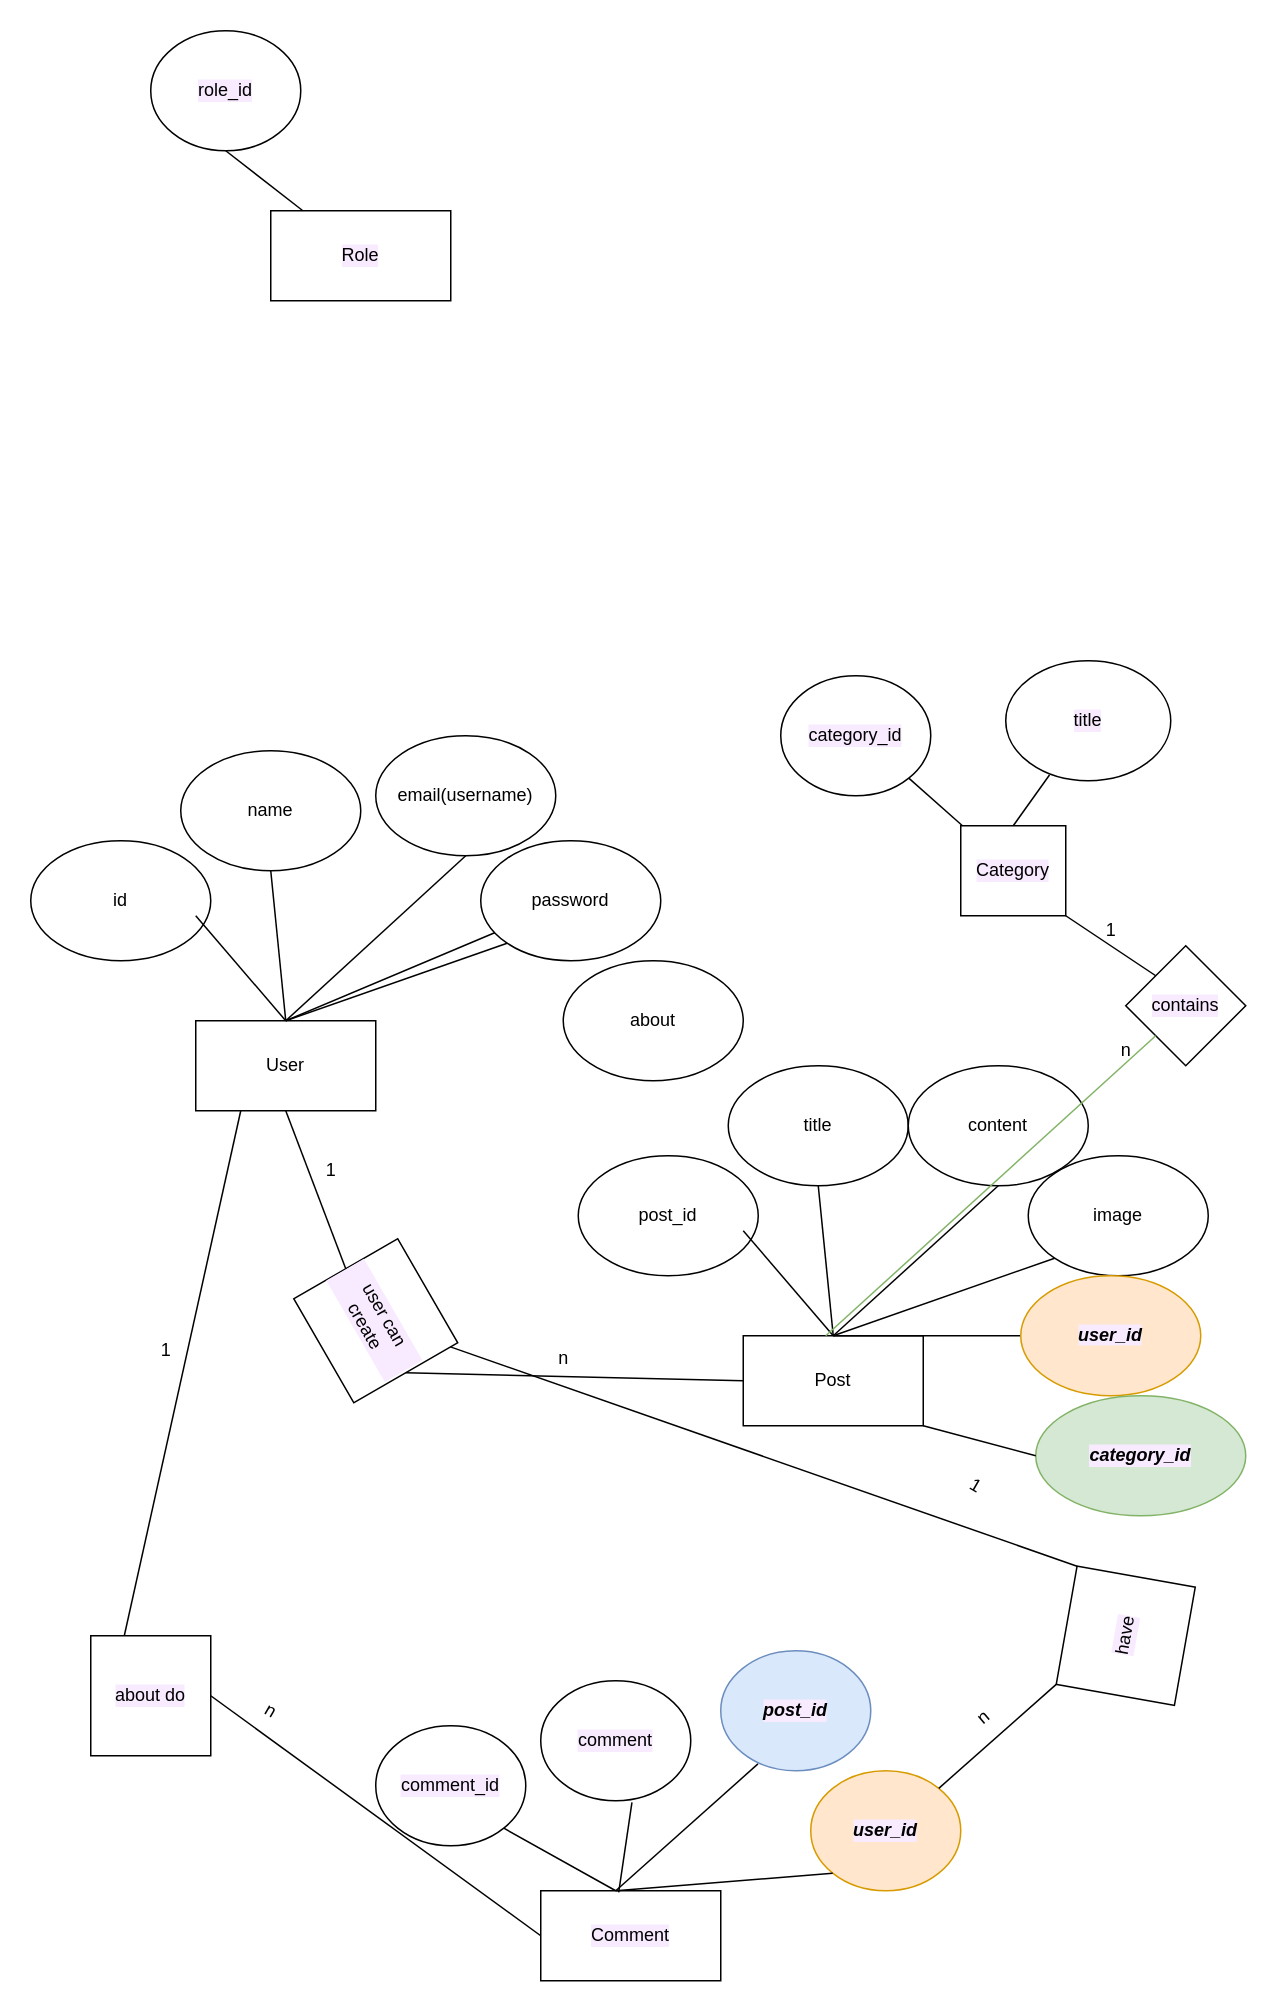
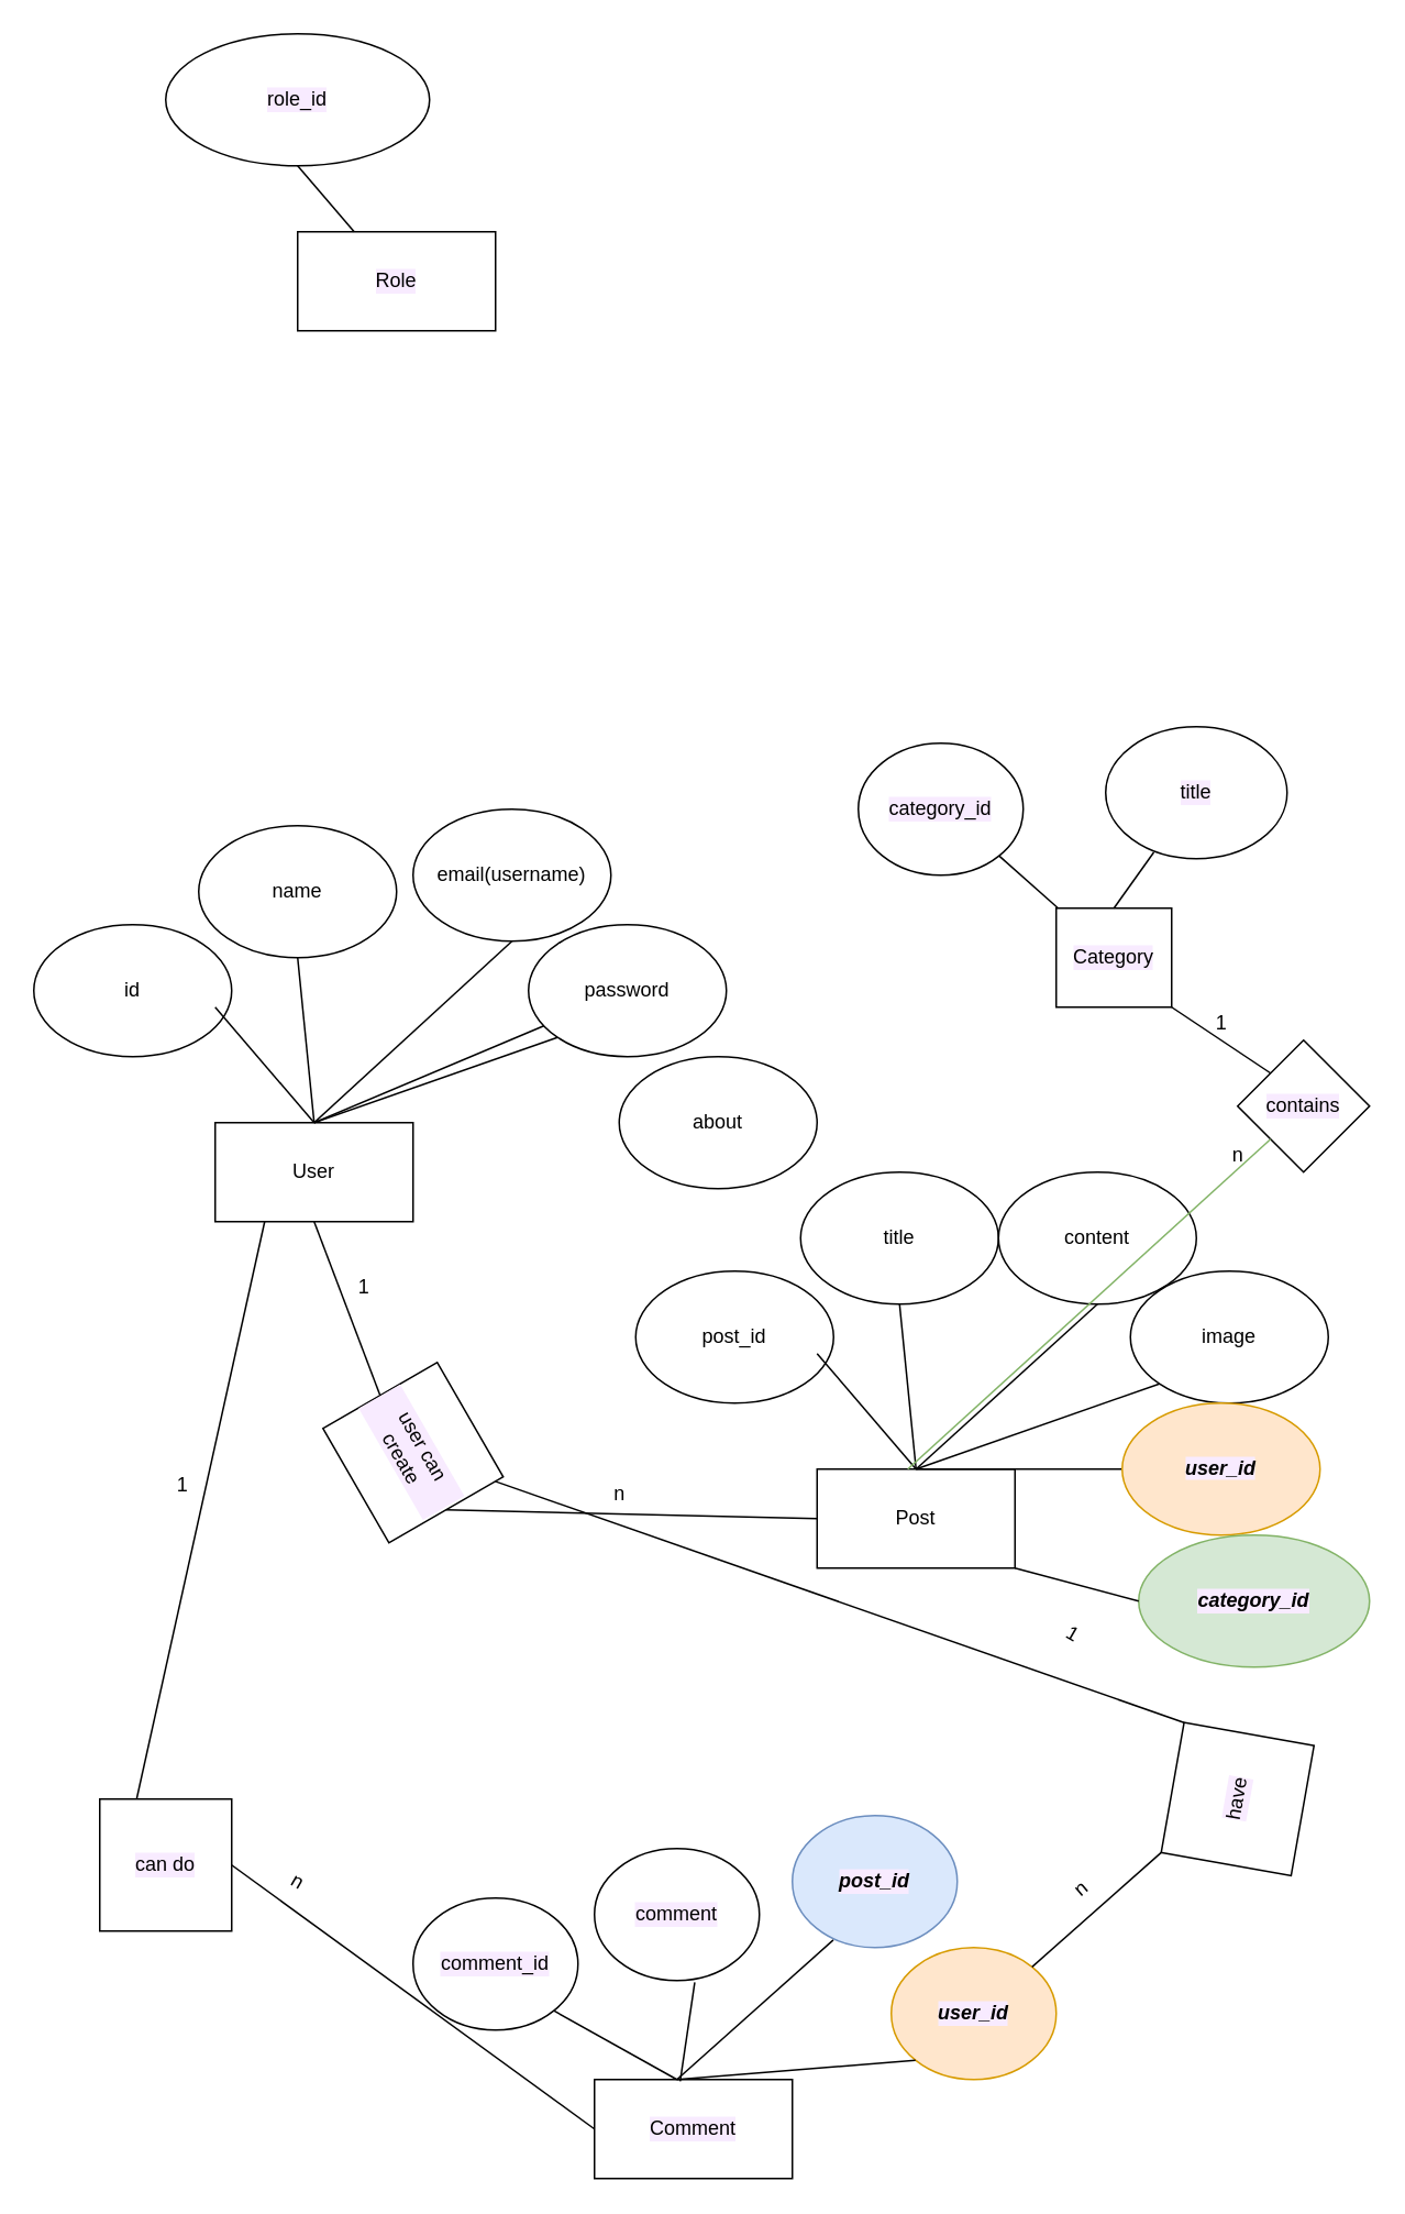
- <mxCell id="61" value="role_id" style="ellipse;whiteSpace=wrap;html=1;labelBackgroundColor=#F8EBFF;" vertex="1" parent="1"><mxGeometry x="100" y="20" width="100" height="80" as="geometry" /></mxCell>
+ <mxCell id="61" value="role_id" style="ellipse;whiteSpace=wrap;html=1;labelBackgroundColor=#F8EBFF;" vertex="1" parent="1"><mxGeometry x="100" y="20" width="160" height="80" as="geometry" /></mxCell>
- <mxCell id="47" value="about do" style="whiteSpace=wrap;html=1;aspect=fixed;labelBackgroundColor=#F8EBFF;" vertex="1" parent="1"><mxGeometry x="60" y="1090" width="80" height="80" as="geometry" /></mxCell>
+ <mxCell id="47" value="can do" style="whiteSpace=wrap;html=1;aspect=fixed;labelBackgroundColor=#F8EBFF;" vertex="1" parent="1"><mxGeometry x="60" y="1090" width="80" height="80" as="geometry" /></mxCell>
